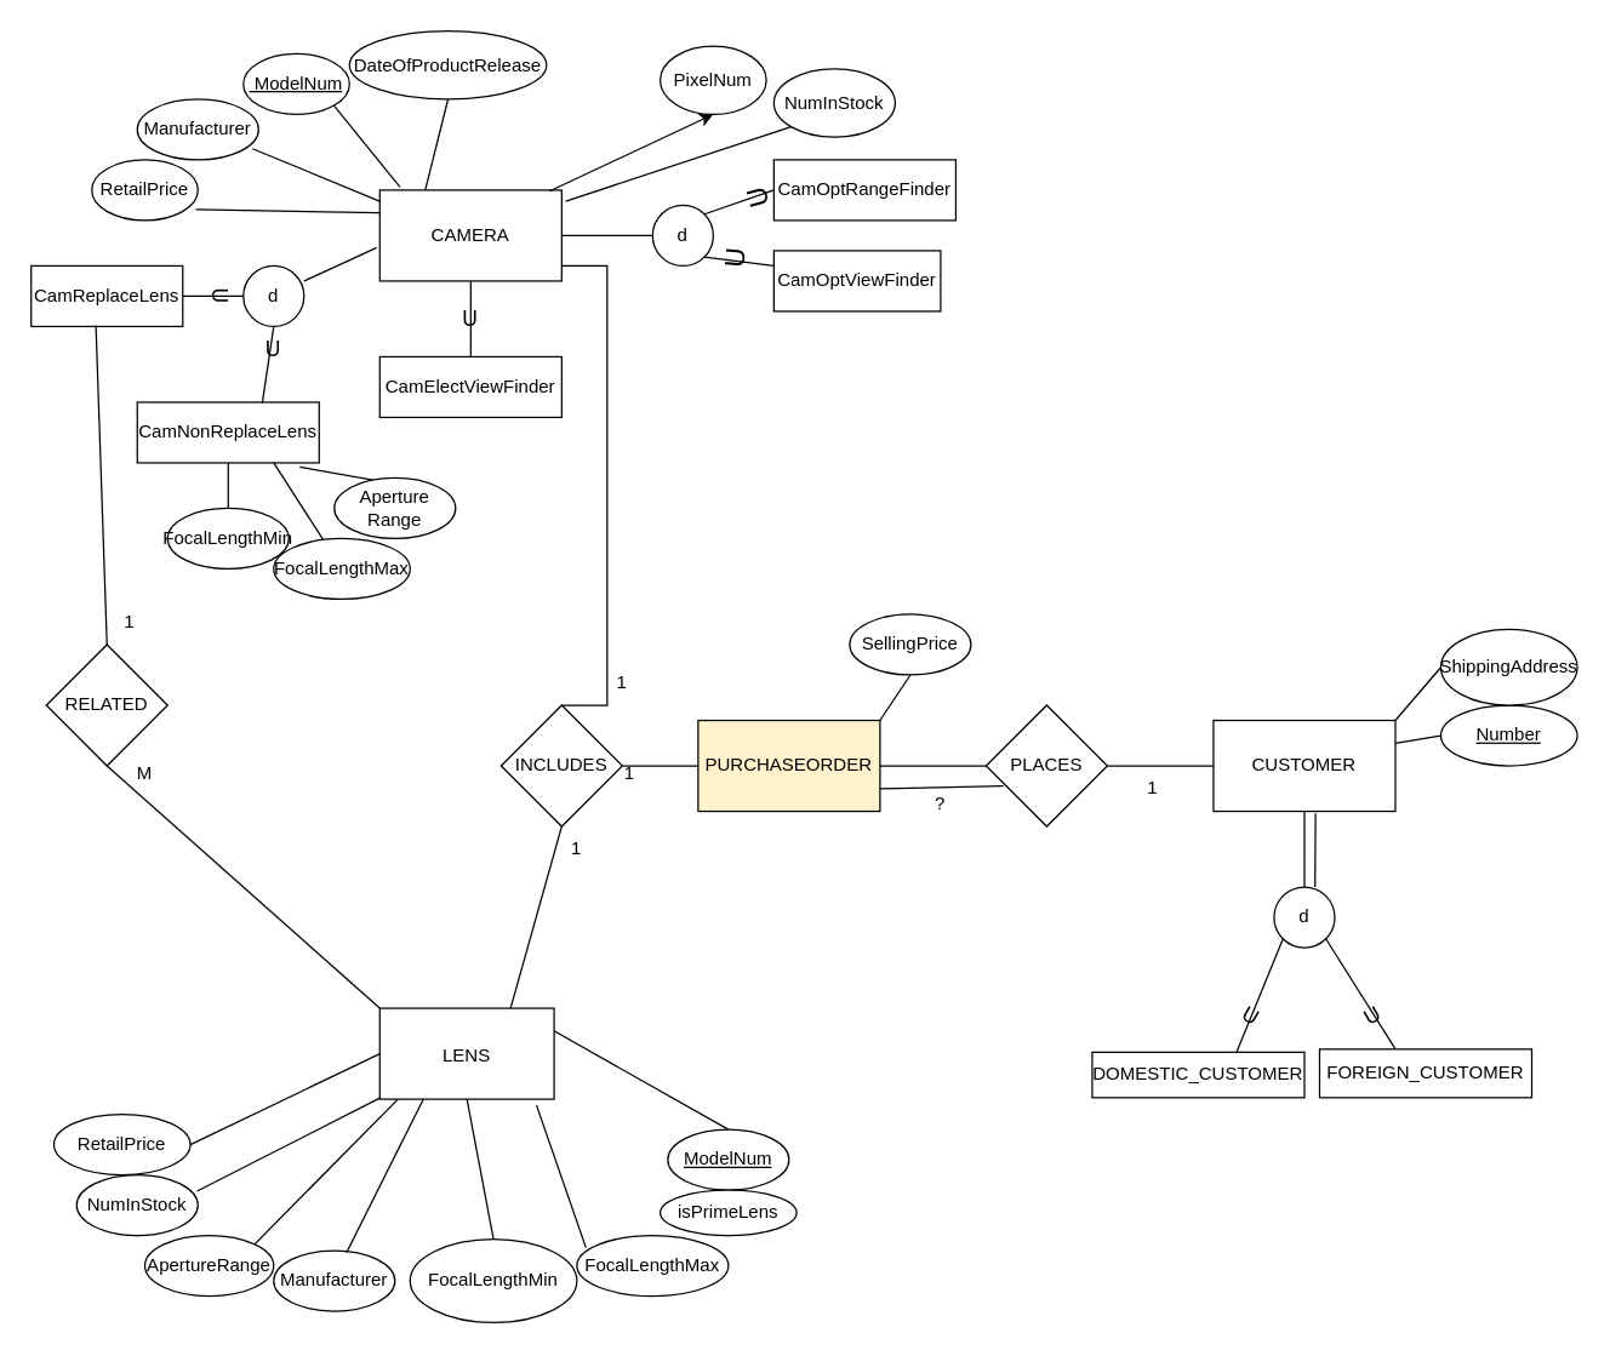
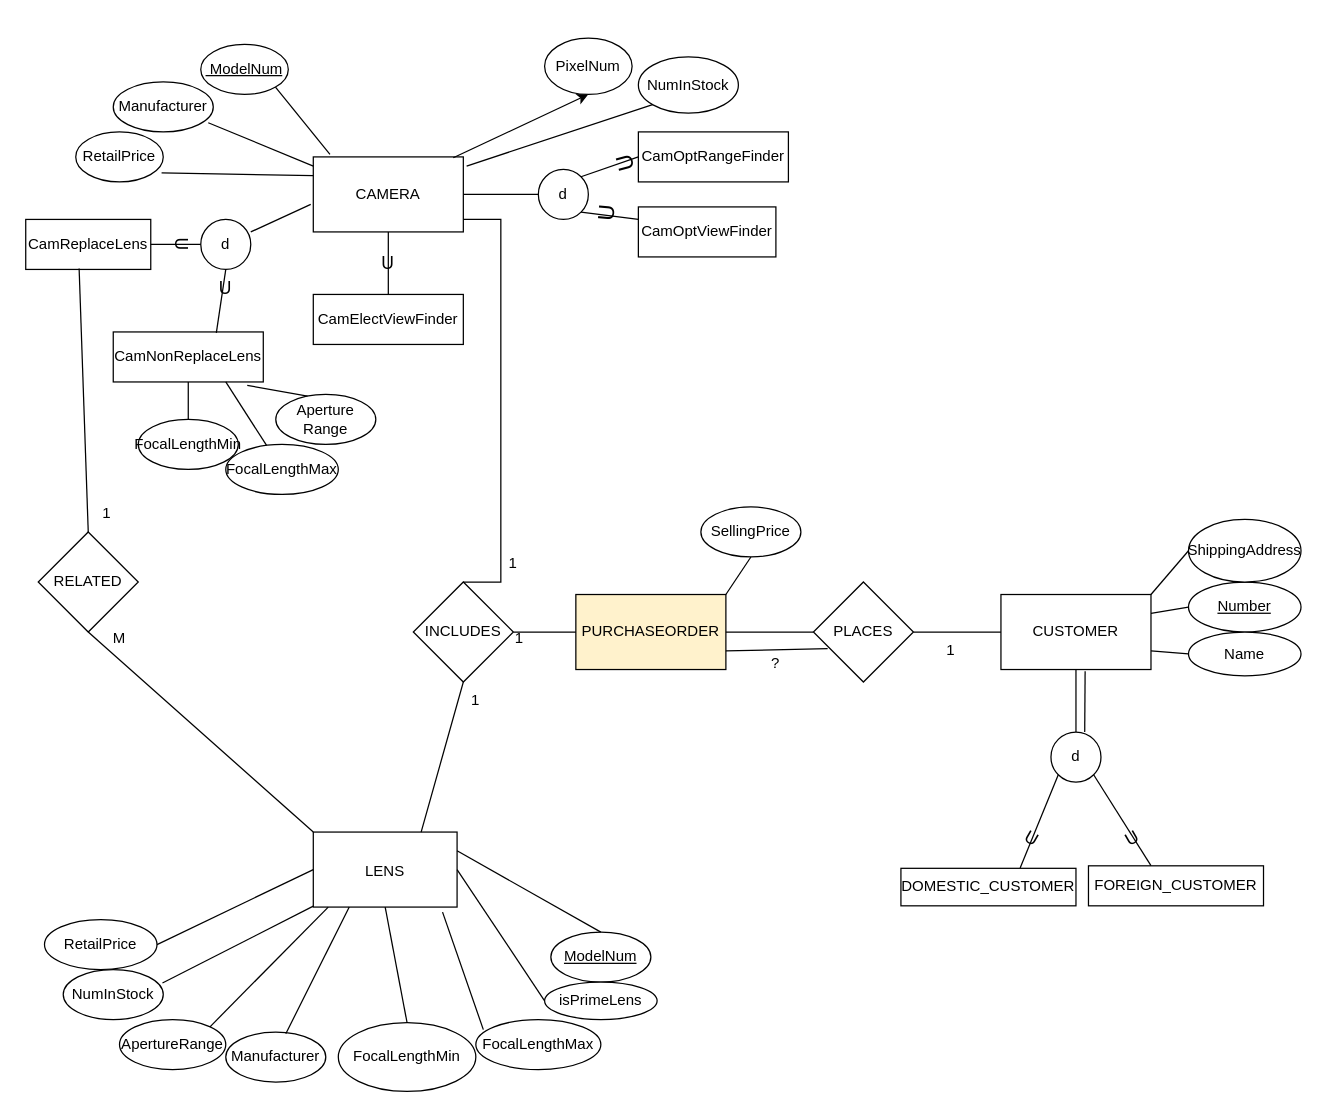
- <mxCell id="6" value="DateOfProductRelease" style="ellipse;whiteSpace=wrap;html=1;" vertex="1" parent="1"><mxGeometry x="230" y="20" width="130" height="45" as="geometry" /></mxCell>
- <mxCell id="23" value="" style="endArrow=none;html=1;rounded=0;entryX=0.5;entryY=1;entryDx=0;entryDy=0;exitX=0.25;exitY=0;exitDx=0;exitDy=0;" edge="1" parent="1" source="2" target="6"><mxGeometry width="50" height="50" relative="1" as="geometry"><mxPoint x="390" y="415" as="sourcePoint" /><mxPoint x="440" y="365" as="targetPoint" /></mxGeometry></mxCell>
+ <mxCell id="72" value="" style="endArrow=none;html=1;rounded=0;fontSize=12;entryX=0;entryY=0.5;entryDx=0;entryDy=0;exitX=1;exitY=0.75;exitDx=0;exitDy=0;" edge="1" parent="1" source="56" target="68"><mxGeometry width="50" height="50" relative="1" as="geometry"><mxPoint x="750" y="605" as="sourcePoint" /><mxPoint x="800" y="555" as="targetPoint" /></mxGeometry></mxCell>
+ <mxCell id="68" value="Name" style="ellipse;whiteSpace=wrap;html=1;fontSize=12;" vertex="1" parent="1"><mxGeometry x="950" y="505" width="90" height="35" as="geometry" /></mxCell>
+ <mxCell id="55" value="" style="endArrow=none;html=1;rounded=0;fontSize=12;exitX=1;exitY=0.5;exitDx=0;exitDy=0;entryX=0;entryY=0.5;entryDx=0;entryDy=0;" edge="1" parent="1" source="39" target="53"><mxGeometry width="50" height="50" relative="1" as="geometry"><mxPoint x="430" y="745" as="sourcePoint" /><mxPoint x="480" y="695" as="targetPoint" /></mxGeometry></mxCell>
